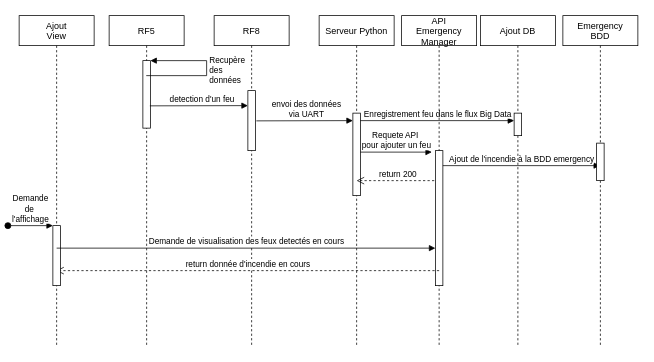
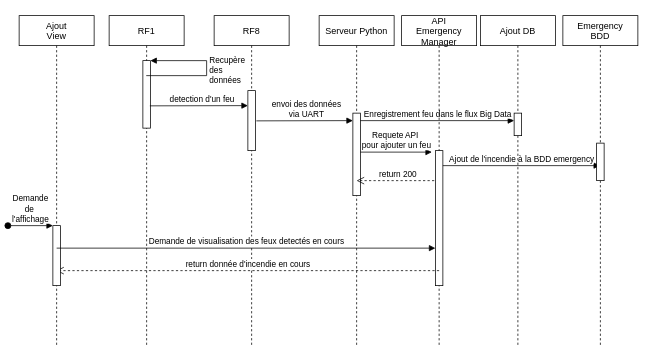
- <mxCell id="2" value="RF5" style="shape=umlLifeline;perimeter=lifelinePerimeter;container=1;collapsible=0;recursiveResize=0;rounded=0;shadow=0;strokeWidth=1;" parent="1" vertex="1"><mxGeometry x="140" y="20" width="100" height="440" as="geometry" /></mxCell>
+ <mxCell id="2" value="RF1" style="shape=umlLifeline;perimeter=lifelinePerimeter;container=1;collapsible=0;recursiveResize=0;rounded=0;shadow=0;strokeWidth=1;" parent="1" vertex="1"><mxGeometry x="140" y="20" width="100" height="440" as="geometry" /></mxCell>
